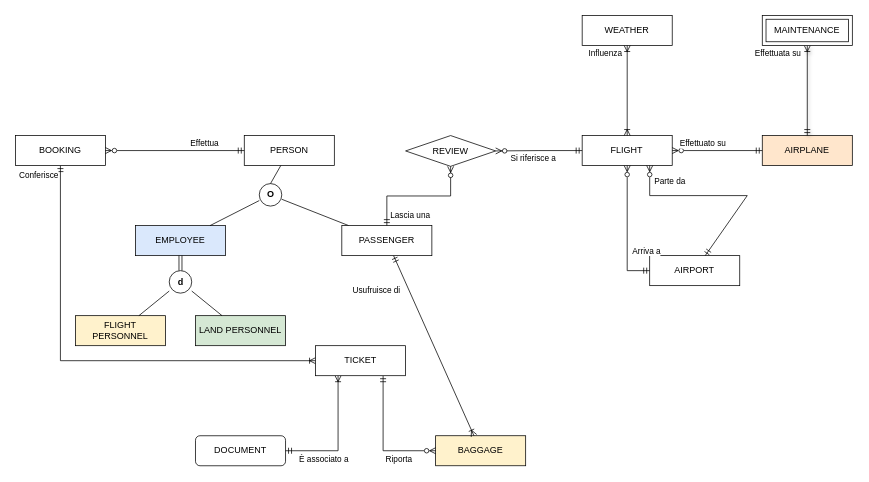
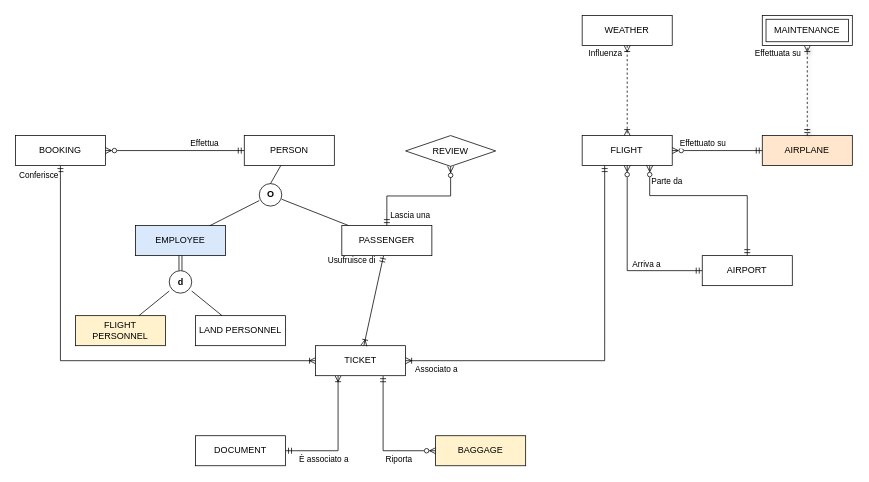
- <mxCell id="22" value="" style="fontSize=12;html=1;endArrow=ERoneToMany;rounded=0;endFill=0;startArrow=ERmandOne;startFill=0;shadow=1;startSize=6;strokeWidth=1;strokeColor=default;jumpStyle=none;sketch=0;" edge="1" parent="1" source="8" target="34"><mxGeometry width="100" height="100" relative="1" as="geometry"><mxPoint x="1074.64" y="180" as="sourcePoint" /><mxPoint x="1075.27" y="60" as="targetPoint" /></mxGeometry></mxCell>
+ <mxCell id="22" value="" style="fontSize=12;html=1;endArrow=ERoneToMany;rounded=0;endFill=0;startArrow=ERmandOne;startFill=0;shadow=1;startSize=6;strokeWidth=1;strokeColor=default;jumpStyle=none;sketch=0;dashed=1;" edge="1" parent="1" source="8" target="34"><mxGeometry width="100" height="100" relative="1" as="geometry"><mxPoint x="1074.64" y="180" as="sourcePoint" /><mxPoint x="1075.27" y="60" as="targetPoint" /></mxGeometry></mxCell>
- <mxCell id="20" value="" style="fontSize=12;html=1;endArrow=ERoneToMany;rounded=0;endFill=0;startArrow=ERoneToMany;startFill=0;" edge="1" parent="1" source="19" target="5"><mxGeometry width="100" height="100" relative="1" as="geometry"><mxPoint x="834.27" y="50" as="sourcePoint" /><mxPoint x="834.65" y="180" as="targetPoint" /></mxGeometry></mxCell>
+ <mxCell id="20" value="" style="fontSize=12;html=1;endArrow=ERoneToMany;rounded=0;endFill=0;startArrow=ERoneToMany;startFill=0;dashed=1;" edge="1" parent="1" source="19" target="5"><mxGeometry width="100" height="100" relative="1" as="geometry"><mxPoint x="834.27" y="50" as="sourcePoint" /><mxPoint x="834.65" y="180" as="targetPoint" /></mxGeometry></mxCell>
- <mxCell id="40" value="" style="fontSize=12;html=1;endArrow=ERzeroToMany;endFill=1;rounded=0;startArrow=ERmandOne;startFill=0;edgeStyle=orthogonalEdgeStyle;" edge="1" parent="1" source="5" target="37"><mxGeometry width="100" height="100" relative="1" as="geometry"><mxPoint x="655.27" y="360" as="sourcePoint" /><mxPoint x="755.27" y="310" as="targetPoint" /></mxGeometry></mxCell>
- <mxCell id="41" value="Si riferisce a" style="edgeLabel;html=1;align=center;verticalAlign=middle;resizable=0;points=[];" connectable="0" vertex="1" parent="40"><mxGeometry x="0.405" relative="1" as="geometry"><mxPoint x="15" y="10" as="offset" /></mxGeometry></mxCell>
- <mxCell id="7" value="AIRPORT" style="whiteSpace=wrap;html=1;align=center;" vertex="1" parent="1"><mxGeometry x="865.27" y="340" width="120" height="40" as="geometry" /></mxCell>
+ <mxCell id="7" value="AIRPORT" style="whiteSpace=wrap;html=1;align=center;" vertex="1" parent="1"><mxGeometry x="935.27" y="340" width="120" height="40" as="geometry" /></mxCell>
- <mxCell id="46" value="LAND PERSONNEL" style="whiteSpace=wrap;html=1;align=center;fillColor=#d5e8d4;" vertex="1" parent="1"><mxGeometry x="260" y="420" width="120" height="40" as="geometry" /></mxCell>
+ <mxCell id="46" value="LAND PERSONNEL" style="whiteSpace=wrap;html=1;align=center;" vertex="1" parent="1"><mxGeometry x="260" y="420" width="120" height="40" as="geometry" /></mxCell>
- <mxCell id="28" value="Usufruisce di" style="endArrow=ERoneToMany;html=1;rounded=0;endFill=0;startArrow=ERmandOne;startFill=0;" edge="1" parent="1" source="35" target="3"><mxGeometry x="-0.75" y="-40" relative="1" as="geometry"><mxPoint x="275.27" y="380" as="sourcePoint" /><mxPoint x="585.27" y="110" as="targetPoint" /><mxPoint as="offset" /></mxGeometry></mxCell>
+ <mxCell id="28" value="Usufruisce di" style="endArrow=ERoneToMany;html=1;rounded=0;endFill=0;startArrow=ERmandOne;startFill=0;" edge="1" parent="1" source="35" target="27"><mxGeometry x="-0.75" y="-40" relative="1" as="geometry"><mxPoint x="275.27" y="380" as="sourcePoint" /><mxPoint x="585.27" y="110" as="targetPoint" /><mxPoint as="offset" /></mxGeometry></mxCell>
+ <mxCell id="50" value="" style="fontSize=12;html=1;endArrow=ERmandOne;rounded=0;entryX=0.25;entryY=1;entryDx=0;entryDy=0;edgeStyle=orthogonalEdgeStyle;startArrow=ERoneToMany;startFill=0;" edge="1" parent="1" source="27" target="5"><mxGeometry width="100" height="100" relative="1" as="geometry"><mxPoint x="430" y="380" as="sourcePoint" /><mxPoint x="530" y="280" as="targetPoint" /></mxGeometry></mxCell>
+ <mxCell id="51" value="Associato a" style="edgeLabel;html=1;align=center;verticalAlign=middle;resizable=0;points=[];" connectable="0" vertex="1" parent="50"><mxGeometry x="-0.727" y="2" relative="1" as="geometry"><mxPoint x="-32" y="12" as="offset" /></mxGeometry></mxCell>
- <mxCell id="4" value="DOCUMENT" style="whiteSpace=wrap;html=1;align=center;rounded=1;" vertex="1" parent="1"><mxGeometry x="260" y="580" width="120" height="40" as="geometry" /></mxCell>
+ <mxCell id="4" value="DOCUMENT" style="whiteSpace=wrap;html=1;align=center;" vertex="1" parent="1"><mxGeometry x="260" y="580" width="120" height="40" as="geometry" /></mxCell>
